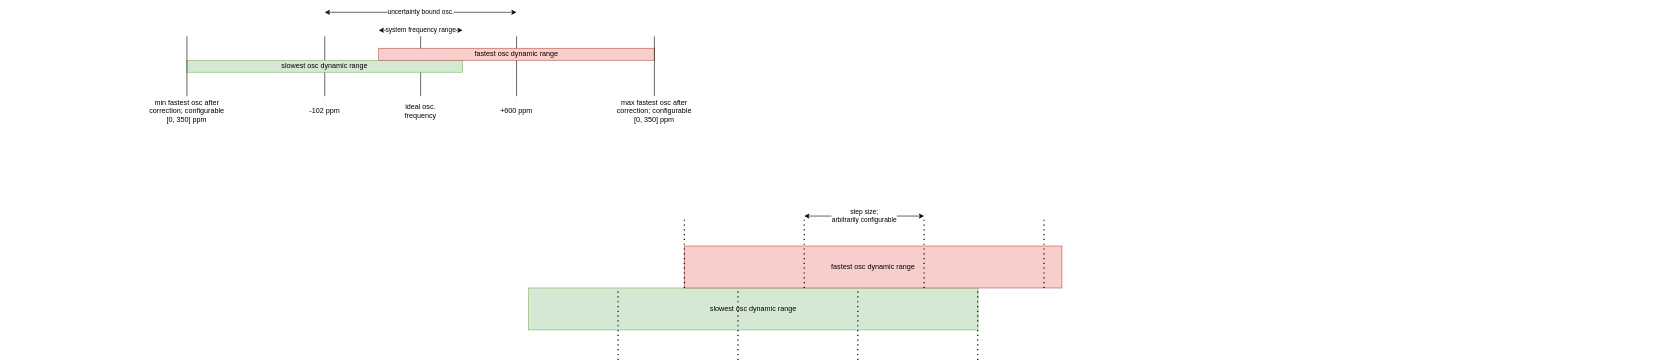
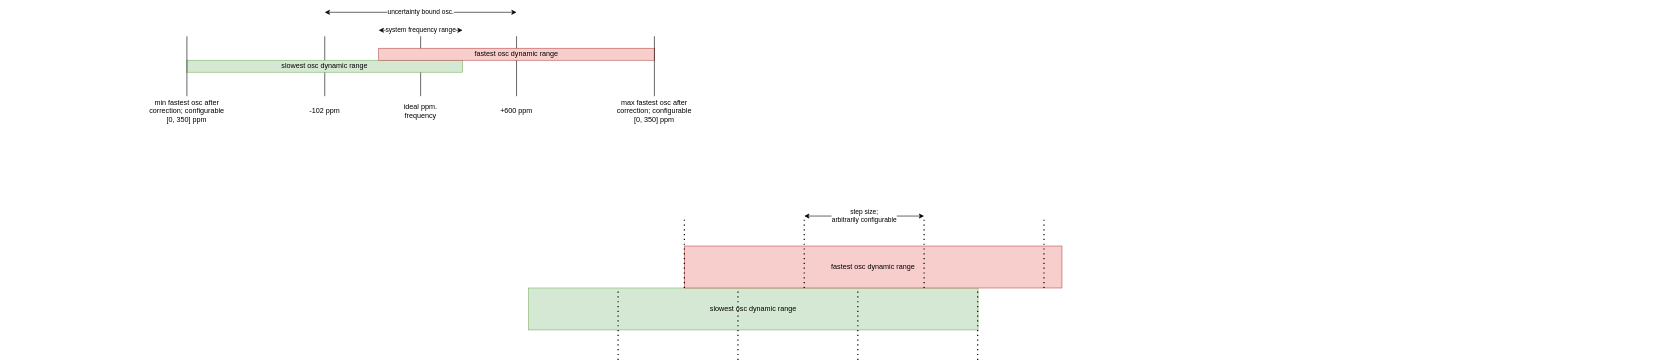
- <mxCell id="3" value="ideal osc. frequency" style="text;html=1;strokeColor=none;fillColor=none;align=center;verticalAlign=middle;whiteSpace=wrap;rounded=0;" vertex="1" parent="1"><mxGeometry x="670" y="170" width="60" height="30" as="geometry" /></mxCell>
+ <mxCell id="3" value="ideal ppm. frequency" style="text;html=1;strokeColor=none;fillColor=none;align=center;verticalAlign=middle;whiteSpace=wrap;rounded=0;" vertex="1" parent="1"><mxGeometry x="670" y="170" width="60" height="30" as="geometry" /></mxCell>
